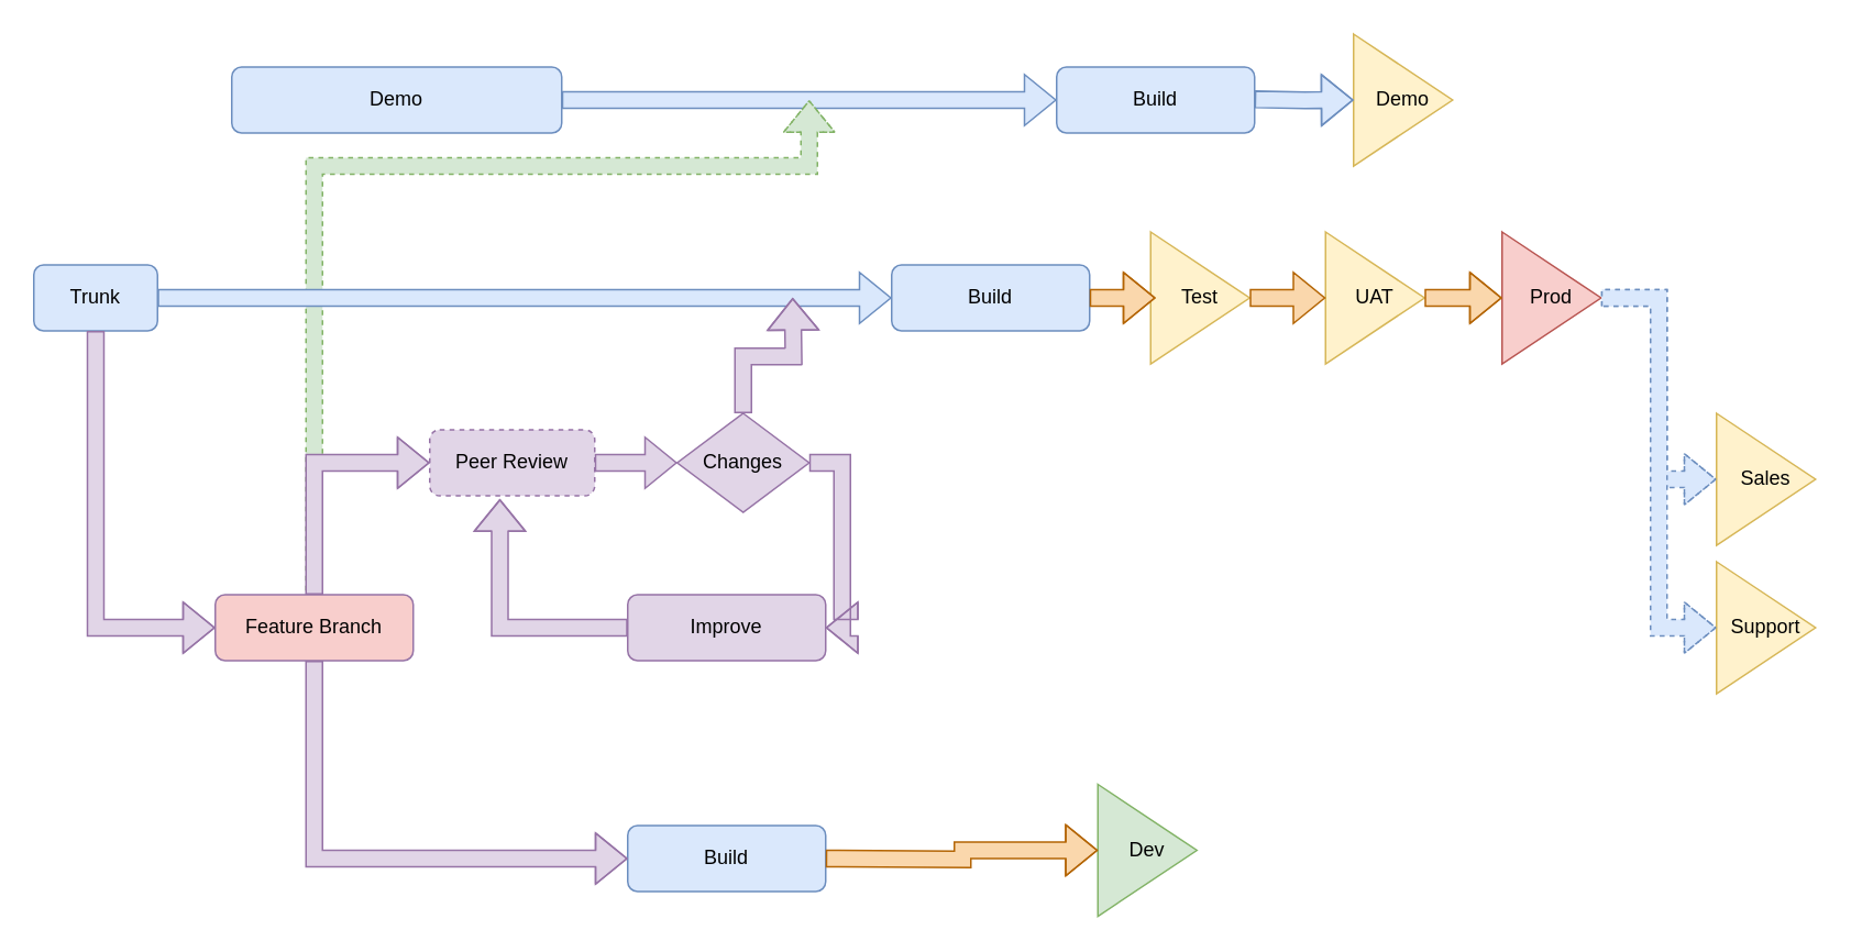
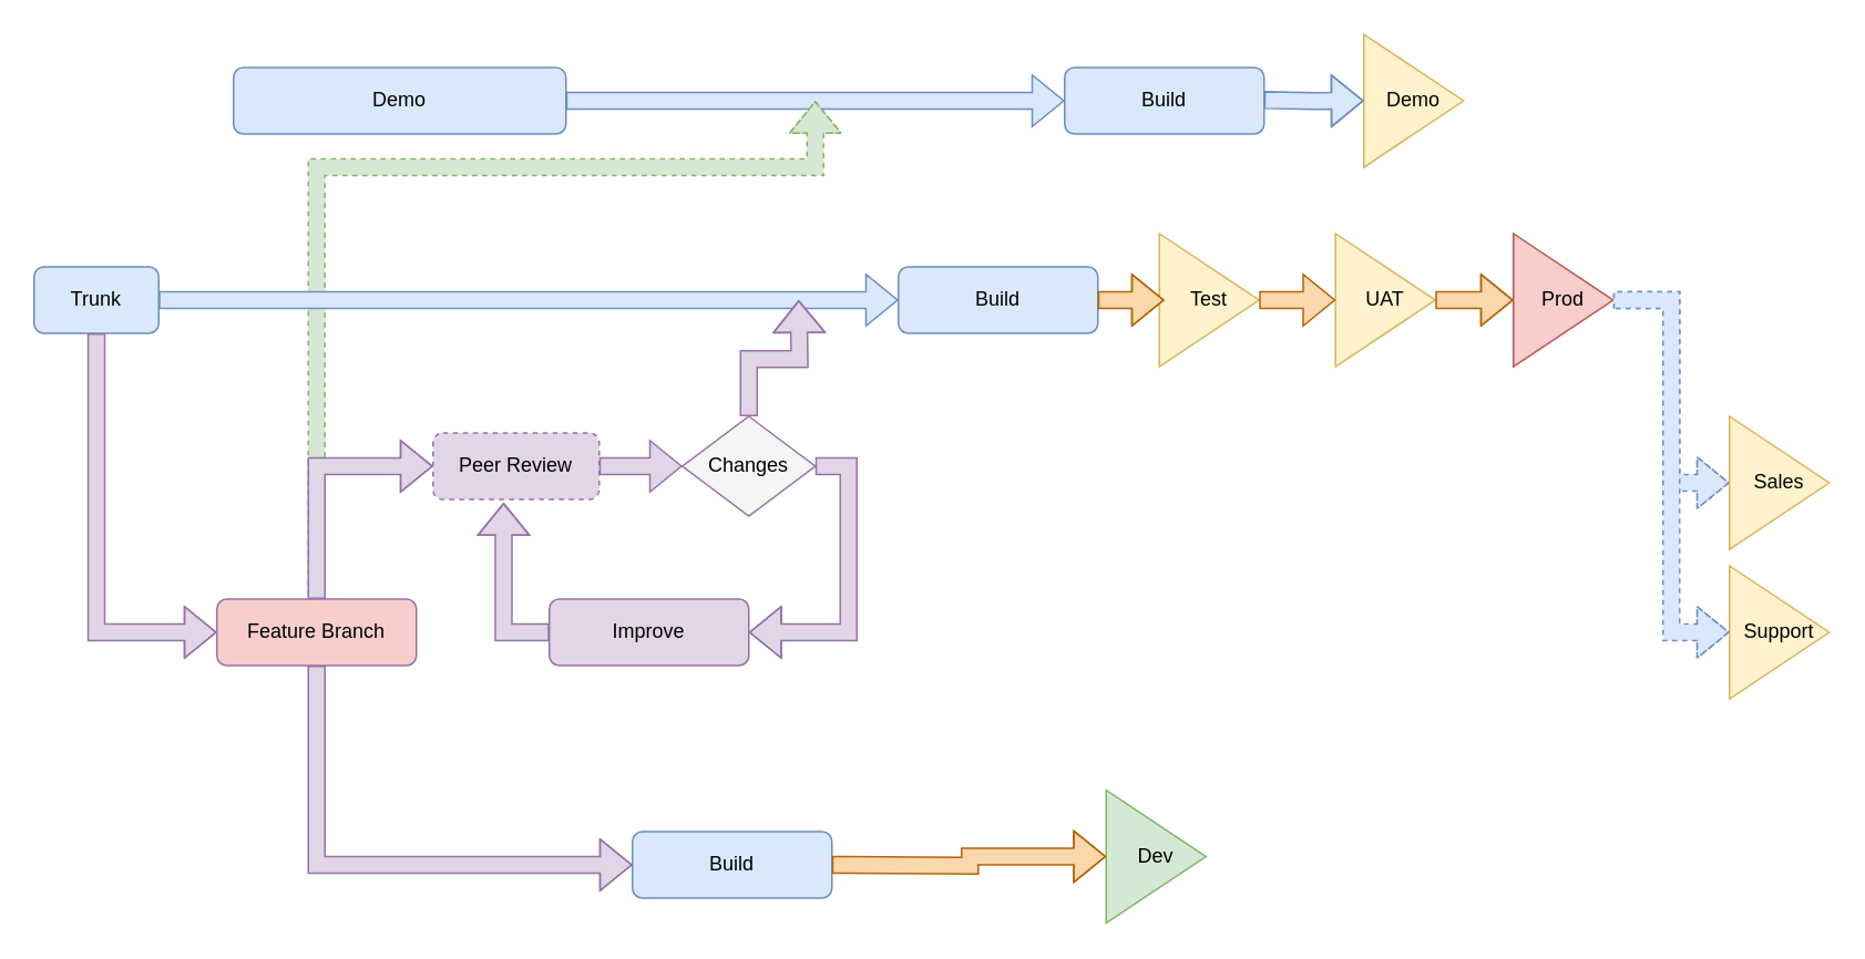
- <mxCell id="19" value="Changes" style="rhombus;whiteSpace=wrap;html=1;fillColor=#e1d5e7;strokeColor=#9673a6;" vertex="1" parent="1"><mxGeometry x="410" y="250" width="80" height="60" as="geometry" /></mxCell>
+ <mxCell id="19" value="Changes" style="rhombus;whiteSpace=wrap;html=1;fillColor=#f5f5f5;strokeColor=#9673a6;" vertex="1" parent="1"><mxGeometry x="410" y="250" width="80" height="60" as="geometry" /></mxCell>
- <mxCell id="18" value="Improve" style="rounded=1;whiteSpace=wrap;html=1;fontSize=12;glass=0;strokeWidth=1;shadow=0;fillColor=#e1d5e7;strokeColor=#9673a6;" vertex="1" parent="1"><mxGeometry x="380" y="360" width="120" height="40" as="geometry" /></mxCell>
+ <mxCell id="18" value="Improve" style="rounded=1;whiteSpace=wrap;html=1;fontSize=12;glass=0;strokeWidth=1;shadow=0;fillColor=#e1d5e7;strokeColor=#9673a6;" vertex="1" parent="1"><mxGeometry x="330" y="360" width="120" height="40" as="geometry" /></mxCell>
